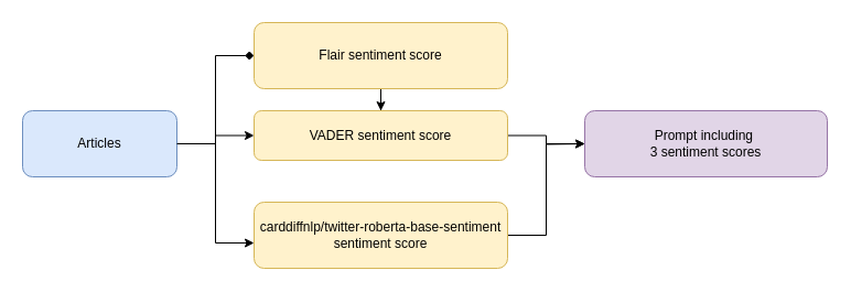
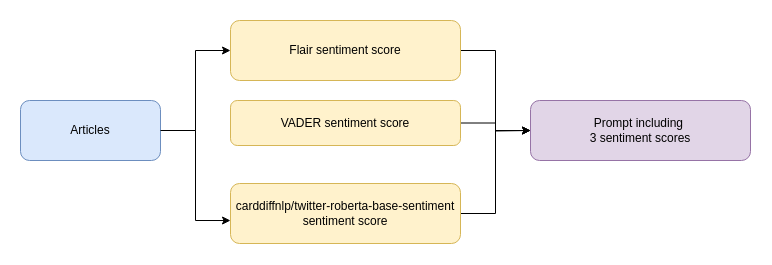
- <mxCell id="2" style="edgeStyle=orthogonalEdgeStyle;rounded=0;orthogonalLoop=1;jettySize=auto;html=1;entryX=0;entryY=0.5;entryDx=0;entryDy=0;endArrow=diamond;" edge="1" parent="1" source="4" target="6"><mxGeometry relative="1" as="geometry" /></mxCell>
+ <mxCell id="2" style="edgeStyle=orthogonalEdgeStyle;rounded=0;orthogonalLoop=1;jettySize=auto;html=1;entryX=0;entryY=0.5;entryDx=0;entryDy=0;" edge="1" parent="1" source="4" target="6"><mxGeometry relative="1" as="geometry" /></mxCell>
- <mxCell id="5" style="edgeStyle=orthogonalEdgeStyle;rounded=0;orthogonalLoop=1;jettySize=auto;html=1;" edge="1" parent="1" source="6" target="9"><mxGeometry relative="1" as="geometry" /></mxCell>
+ <mxCell id="5" style="edgeStyle=orthogonalEdgeStyle;rounded=0;orthogonalLoop=1;jettySize=auto;html=1;entryX=0;entryY=0.5;entryDx=0;entryDy=0;" edge="1" parent="1" source="6" target="7"><mxGeometry relative="1" as="geometry" /></mxCell>
- <mxCell id="3" style="edgeStyle=orthogonalEdgeStyle;rounded=0;orthogonalLoop=1;jettySize=auto;html=1;entryX=0;entryY=0.5;entryDx=0;entryDy=0;" edge="1" parent="1" source="4" target="9"><mxGeometry relative="1" as="geometry" /></mxCell>
